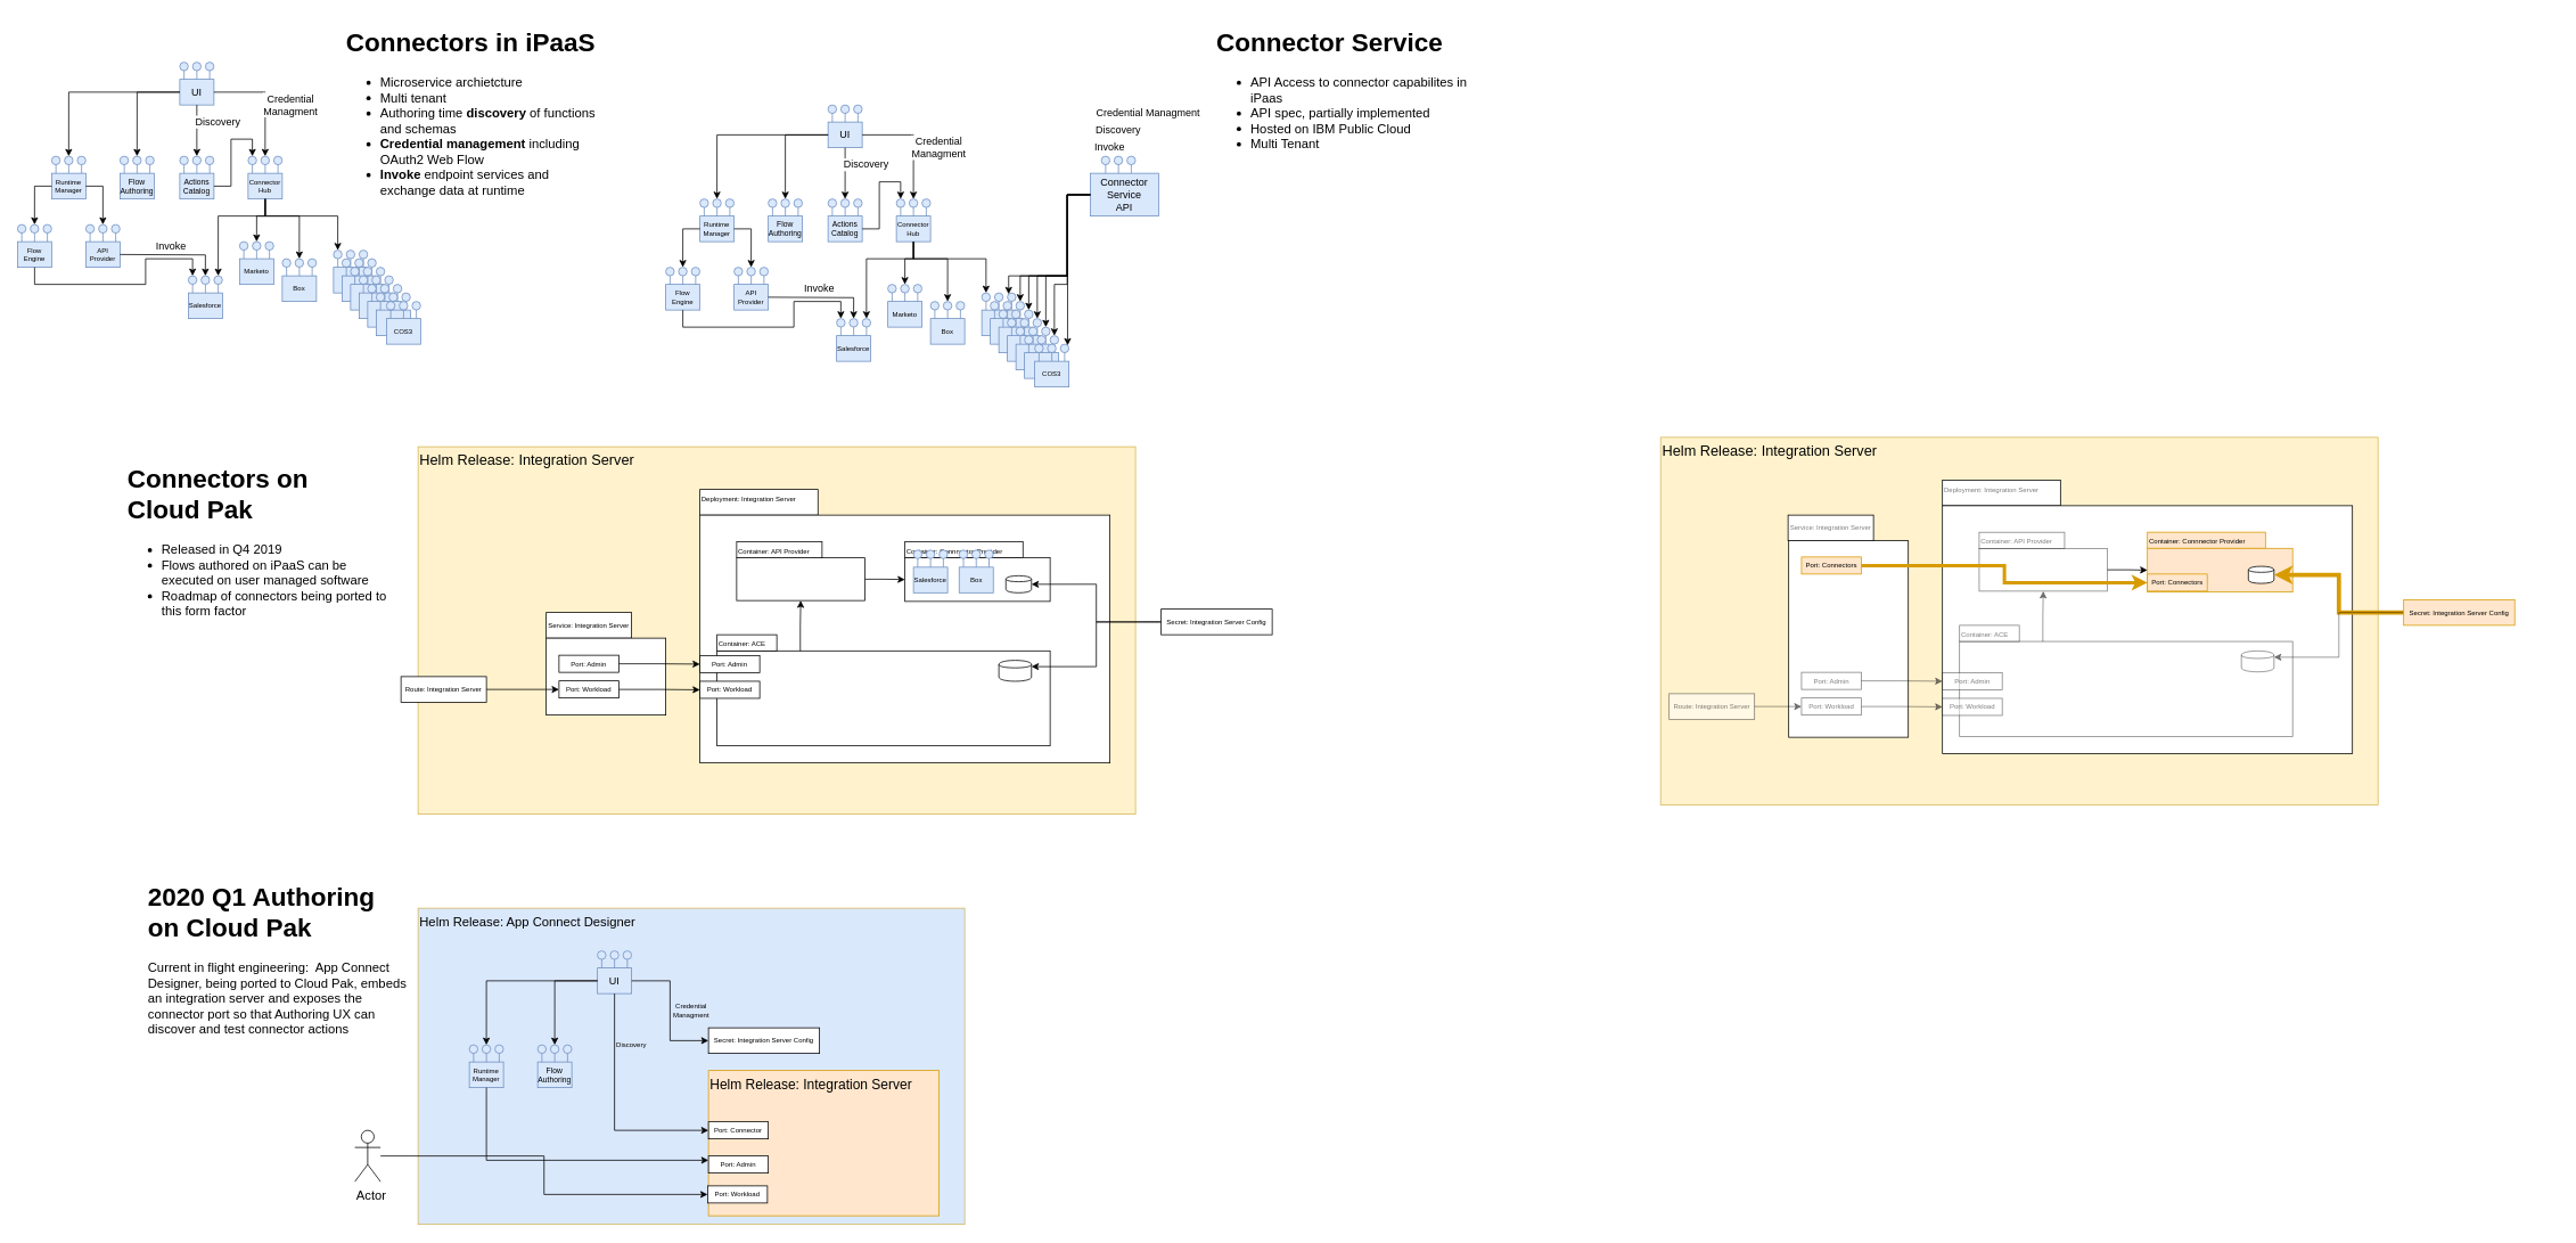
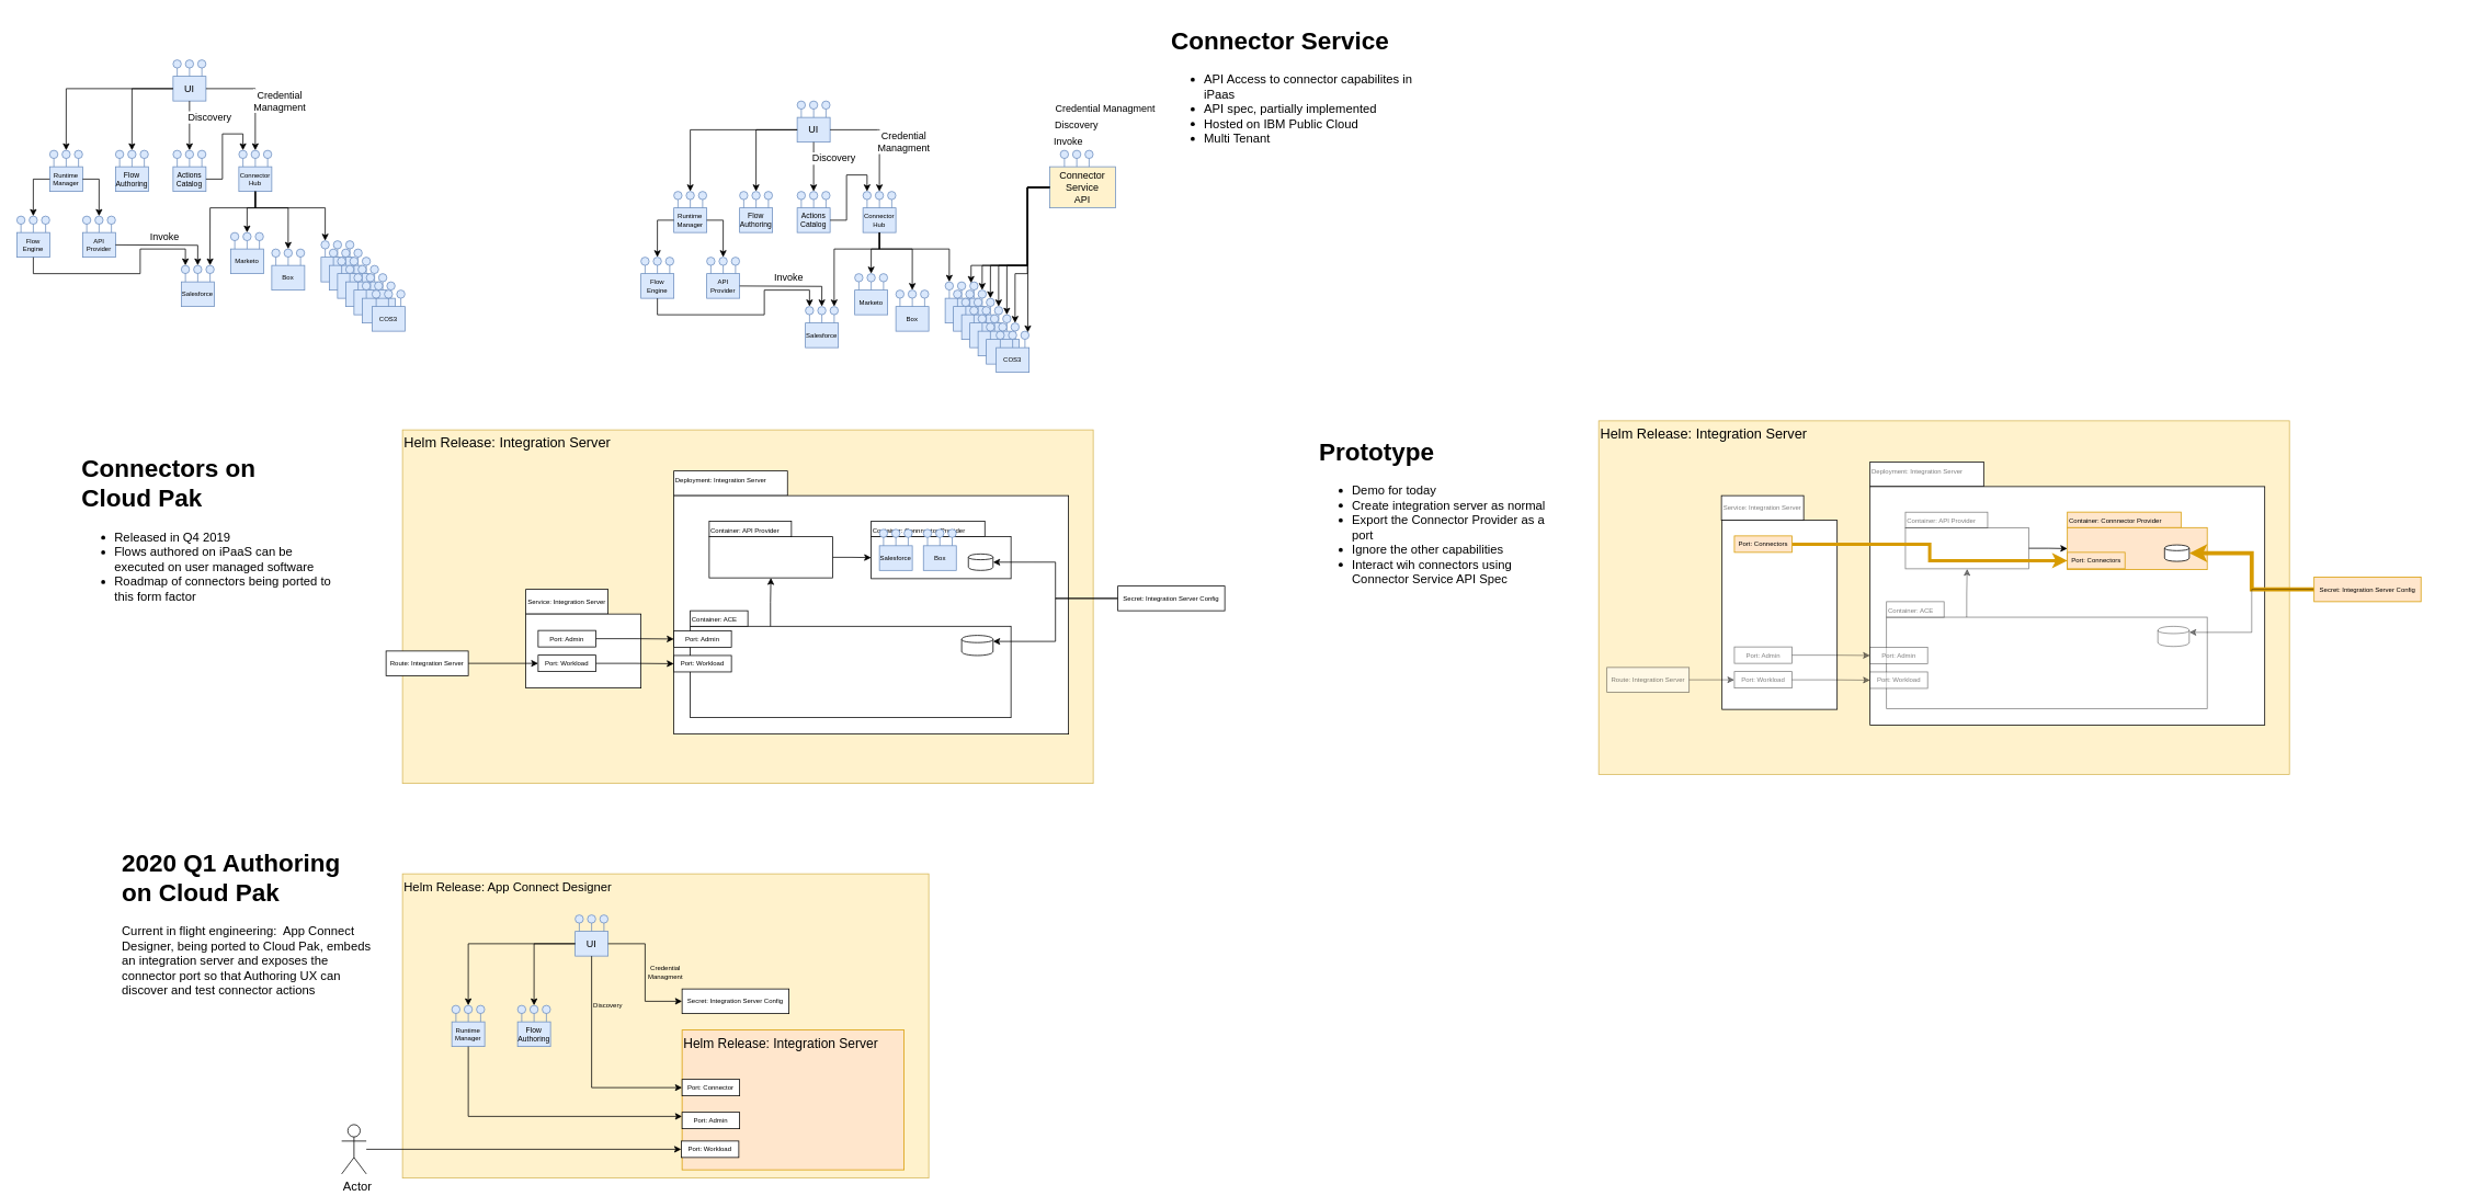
- <mxCell id="408" value="&lt;h1&gt;Connectors in iPaaS&amp;nbsp;&lt;/h1&gt;&lt;p&gt;&lt;ul&gt;&lt;li&gt;Microservice archietcture&lt;/li&gt;&lt;li&gt;Multi tenant&lt;/li&gt;&lt;li&gt;Authoring time &lt;b&gt;discovery&lt;/b&gt; of functions and schemas&lt;/li&gt;&lt;li&gt;&lt;b&gt;Credential management&lt;/b&gt; including OAuth2 Web Flow&lt;/li&gt;&lt;li&gt;&lt;b&gt;Invoke&lt;/b&gt; endpoint services and exchange data at runtime&lt;/li&gt;&lt;/ul&gt;&lt;/p&gt;" style="text;html=1;strokeColor=none;fillColor=none;spacing=5;spacingTop=-20;whiteSpace=wrap;overflow=hidden;rounded=0;labelBackgroundColor=#ffffff;fontSize=15;fontColor=#000000;align=left;" parent="1" vertex="1"><mxGeometry x="400" y="21.34" width="311.5" height="241.33" as="geometry" /></mxCell>
- <mxCell id="189" value="Connector&lt;br&gt;Service&lt;br&gt;API" style="rounded=0;whiteSpace=wrap;html=1;fillColor=#dae8fc;strokeColor=#6c8ebf;" parent="188" vertex="1"><mxGeometry x="-13" y="20" width="80" height="50" as="geometry" /></mxCell>
+ <mxCell id="189" value="Connector&lt;br&gt;Service&lt;br&gt;API" style="rounded=0;whiteSpace=wrap;html=1;fillColor=#fff2cc;strokeColor=#6c8ebf;" parent="188" vertex="1"><mxGeometry x="-13" y="20" width="80" height="50" as="geometry" /></mxCell>
+ <mxCell id="438" value="&lt;h1&gt;Prototype&amp;nbsp;&lt;/h1&gt;&lt;p&gt;&lt;/p&gt;&lt;ul&gt;&lt;li&gt;Demo for today&lt;/li&gt;&lt;li&gt;Create integration server as normal&lt;/li&gt;&lt;li&gt;Export the Connector Provider as a port&lt;/li&gt;&lt;li&gt;Ignore the other capabilities&lt;/li&gt;&lt;li&gt;Interact wih connectors using Connector Service API Spec&lt;/li&gt;&lt;/ul&gt;&lt;p&gt;&lt;/p&gt;" style="text;html=1;strokeColor=none;fillColor=none;spacing=5;spacingTop=-20;whiteSpace=wrap;overflow=hidden;rounded=0;labelBackgroundColor=#ffffff;fontSize=15;fontColor=#000000;align=left;" parent="1" vertex="1"><mxGeometry x="1599" y="521" width="311.5" height="241.33" as="geometry" /></mxCell>
- <mxCell id="409" value="&lt;h1&gt;Connectors on Cloud Pak&amp;nbsp;&lt;/h1&gt;&lt;p&gt;&lt;/p&gt;&lt;ul&gt;&lt;li&gt;Released in Q4 2019&lt;/li&gt;&lt;li&gt;Flows authored on iPaaS can be executed on user managed software&lt;/li&gt;&lt;li&gt;Roadmap of connectors being ported to this form factor&lt;/li&gt;&lt;/ul&gt;&lt;p&gt;&lt;/p&gt;" style="text;html=1;strokeColor=none;fillColor=none;spacing=5;spacingTop=-20;whiteSpace=wrap;overflow=hidden;rounded=0;labelBackgroundColor=#ffffff;fontSize=15;fontColor=#000000;align=left;" parent="1" vertex="1"><mxGeometry x="144.25" y="532" width="311.5" height="241.33" as="geometry" /></mxCell>
+ <mxCell id="409" value="&lt;h1&gt;Connectors on Cloud Pak&amp;nbsp;&lt;/h1&gt;&lt;p&gt;&lt;/p&gt;&lt;ul&gt;&lt;li&gt;Released in Q4 2019&lt;/li&gt;&lt;li&gt;Flows authored on iPaaS can be executed on user managed software&lt;/li&gt;&lt;li&gt;Roadmap of connectors being ported to this form factor&lt;/li&gt;&lt;/ul&gt;&lt;p&gt;&lt;/p&gt;" style="text;html=1;strokeColor=none;fillColor=none;spacing=5;spacingTop=-20;whiteSpace=wrap;overflow=hidden;rounded=0;labelBackgroundColor=#ffffff;fontSize=15;fontColor=#000000;align=left;" parent="1" vertex="1"><mxGeometry x="94.25" y="542" width="311.5" height="241.33" as="geometry" /></mxCell>
- <mxCell id="407" value="&lt;h1&gt;2020 Q1 Authoring on Cloud Pak&lt;/h1&gt;&lt;p&gt;Current in flight engineering:&amp;nbsp; App Connect Designer, being ported to Cloud Pak, embeds an integration server and exposes the connector port so that Authoring UX can discover and test connector actions&lt;/p&gt;" style="text;html=1;strokeColor=none;fillColor=none;spacing=5;spacingTop=-20;whiteSpace=wrap;overflow=hidden;rounded=0;labelBackgroundColor=#ffffff;fontSize=15;fontColor=#000000;align=left;" parent="1" vertex="1"><mxGeometry x="167.5" y="1020.67" width="311.5" height="241.33" as="geometry" /></mxCell>
+ <mxCell id="407" value="&lt;h1&gt;2020 Q1 Authoring on Cloud Pak&lt;/h1&gt;&lt;p&gt;Current in flight engineering:&amp;nbsp; App Connect Designer, being ported to Cloud Pak, embeds an integration server and exposes the connector port so that Authoring UX can discover and test connector actions&lt;/p&gt;" style="text;html=1;strokeColor=none;fillColor=none;spacing=5;spacingTop=-20;whiteSpace=wrap;overflow=hidden;rounded=0;labelBackgroundColor=#ffffff;fontSize=15;fontColor=#000000;align=left;" parent="1" vertex="1"><mxGeometry x="142.5" y="1020.67" width="311.5" height="241.33" as="geometry" /></mxCell>
- <mxCell id="213" value="Helm Release: App Connect Designer" style="rounded=0;whiteSpace=wrap;html=1;fontSize=15;align=left;fillColor=#dae8fc;strokeColor=#d6b656;verticalAlign=top;" parent="1" vertex="1"><mxGeometry x="489" y="1062" width="640" height="370" as="geometry" /></mxCell>
+ <mxCell id="213" value="Helm Release: App Connect Designer" style="rounded=0;whiteSpace=wrap;html=1;fontSize=15;align=left;fillColor=#fff2cc;strokeColor=#d6b656;verticalAlign=top;" parent="1" vertex="1"><mxGeometry x="489" y="1062" width="640" height="370" as="geometry" /></mxCell>
- <mxCell id="406" value="Actor" style="shape=umlActor;verticalLabelPosition=bottom;labelBackgroundColor=#ffffff;verticalAlign=top;html=1;outlineConnect=0;fontSize=15;fontColor=#000000;align=left;" parent="1" vertex="1"><mxGeometry x="415" y="1322" width="30" height="60" as="geometry" /></mxCell>
+ <mxCell id="406" value="Actor" style="shape=umlActor;verticalLabelPosition=bottom;labelBackgroundColor=#ffffff;verticalAlign=top;html=1;outlineConnect=0;fontSize=15;fontColor=#000000;align=left;" parent="1" vertex="1"><mxGeometry x="415" y="1367" width="30" height="60" as="geometry" /></mxCell>
